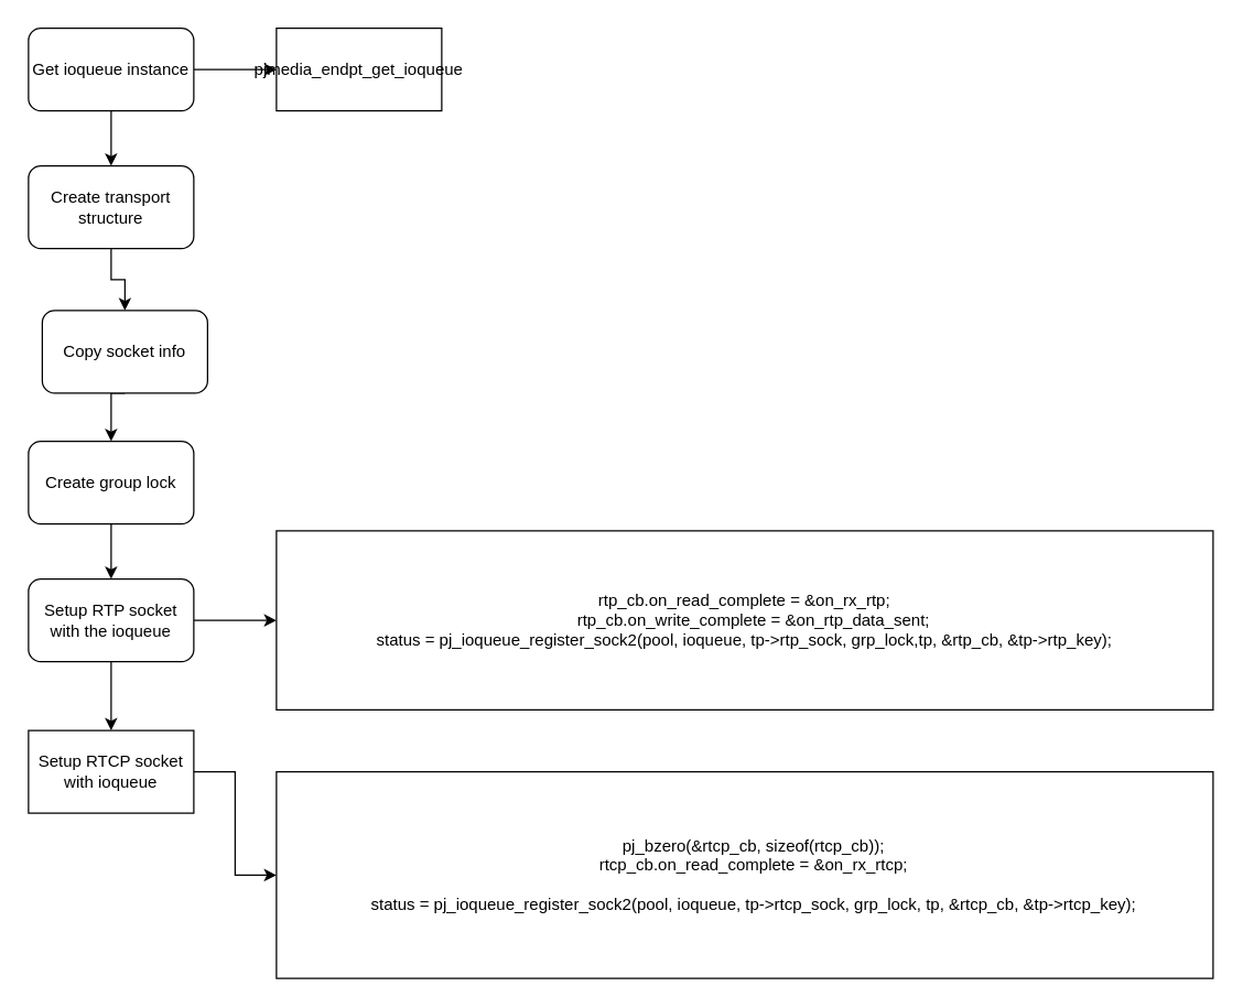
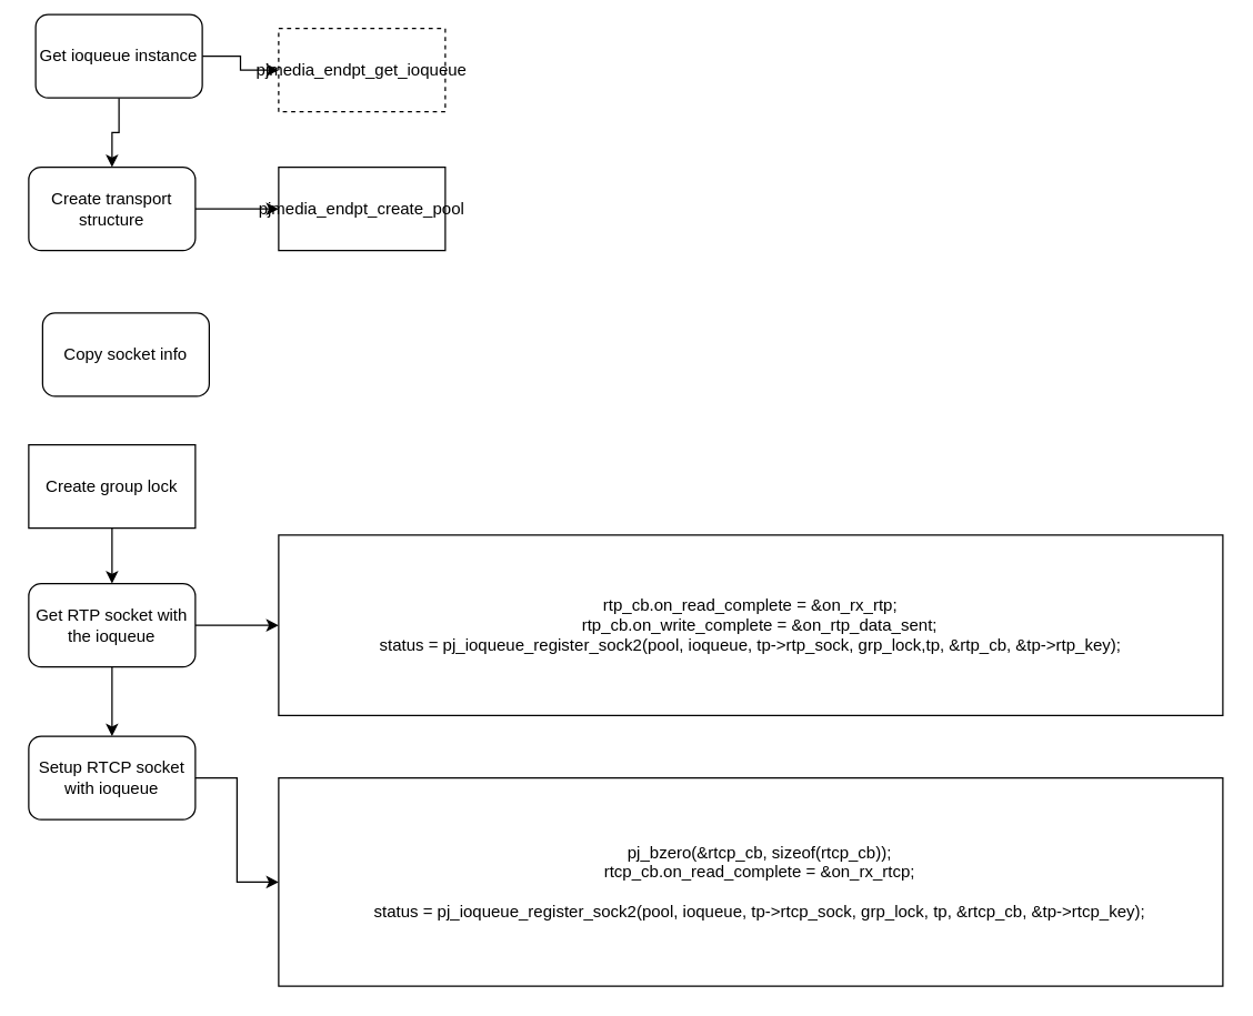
- <mxCell id="4" value="Get ioqueue instance" style="rounded=1;whiteSpace=wrap;html=1;" vertex="1" parent="1"><mxGeometry x="20" y="20" width="120" height="60" as="geometry" /></mxCell>
+ <mxCell id="4" value="Get ioqueue instance" style="rounded=1;whiteSpace=wrap;html=1;" vertex="1" parent="1"><mxGeometry x="25" y="10" width="120" height="60" as="geometry" /></mxCell>
- <mxCell id="15" value="pjmedia_endpt_get_ioqueue" style="rounded=0;whiteSpace=wrap;html=1;" vertex="1" parent="1"><mxGeometry x="200" y="20" width="120" height="60" as="geometry" /></mxCell>
+ <mxCell id="15" value="pjmedia_endpt_get_ioqueue" style="rounded=0;whiteSpace=wrap;html=1;dashed=1;" vertex="1" parent="1"><mxGeometry x="200" y="20" width="120" height="60" as="geometry" /></mxCell>
+ <mxCell id="6" value="" style="edgeStyle=orthogonalEdgeStyle;rounded=0;orthogonalLoop=1;jettySize=auto;html=1;" edge="1" parent="1" source="7" target="16"><mxGeometry relative="1" as="geometry" /></mxCell>
+ <mxCell id="16" value="pjmedia_endpt_create_pool" style="rounded=0;whiteSpace=wrap;html=1;" vertex="1" parent="1"><mxGeometry x="200" y="120" width="120" height="60" as="geometry" /></mxCell>
- <mxCell id="5" style="edgeStyle=orthogonalEdgeStyle;rounded=0;orthogonalLoop=1;jettySize=auto;html=1;exitX=0.5;exitY=1;exitDx=0;exitDy=0;" edge="1" parent="1" source="7" target="9"><mxGeometry relative="1" as="geometry" /></mxCell>
- <mxCell id="8" style="edgeStyle=orthogonalEdgeStyle;rounded=0;orthogonalLoop=1;jettySize=auto;html=1;exitX=0.5;exitY=1;exitDx=0;exitDy=0;entryX=0.5;entryY=0;entryDx=0;entryDy=0;" edge="1" parent="1" source="9" target="11"><mxGeometry relative="1" as="geometry" /></mxCell>
- <mxCell id="11" value="Create group lock" style="rounded=1;whiteSpace=wrap;html=1;" vertex="1" parent="1"><mxGeometry x="20" y="320" width="120" height="60" as="geometry" /></mxCell>
+ <mxCell id="11" value="Create group lock" style="whiteSpace=wrap;html=1;rounded=0;" vertex="1" parent="1"><mxGeometry x="20" y="320" width="120" height="60" as="geometry" /></mxCell>
- <mxCell id="14" value="Setup RTP socket with the ioqueue" style="rounded=1;whiteSpace=wrap;html=1;" vertex="1" parent="1"><mxGeometry x="20" y="420" width="120" height="60" as="geometry" /></mxCell>
+ <mxCell id="14" value="Get RTP socket with the ioqueue" style="rounded=1;whiteSpace=wrap;html=1;" vertex="1" parent="1"><mxGeometry x="20" y="420" width="120" height="60" as="geometry" /></mxCell>
- <mxCell id="18" value="Setup RTCP socket with ioqueue" style="whiteSpace=wrap;html=1;rounded=0;" vertex="1" parent="1"><mxGeometry x="20" y="530" width="120" height="60" as="geometry" /></mxCell>
+ <mxCell id="18" value="Setup RTCP socket with ioqueue" style="rounded=1;whiteSpace=wrap;html=1;" vertex="1" parent="1"><mxGeometry x="20" y="530" width="120" height="60" as="geometry" /></mxCell>
